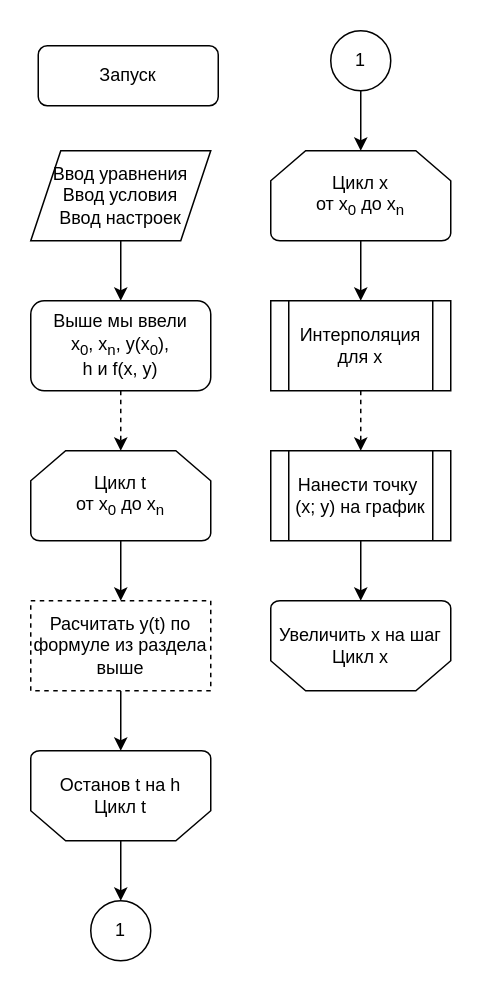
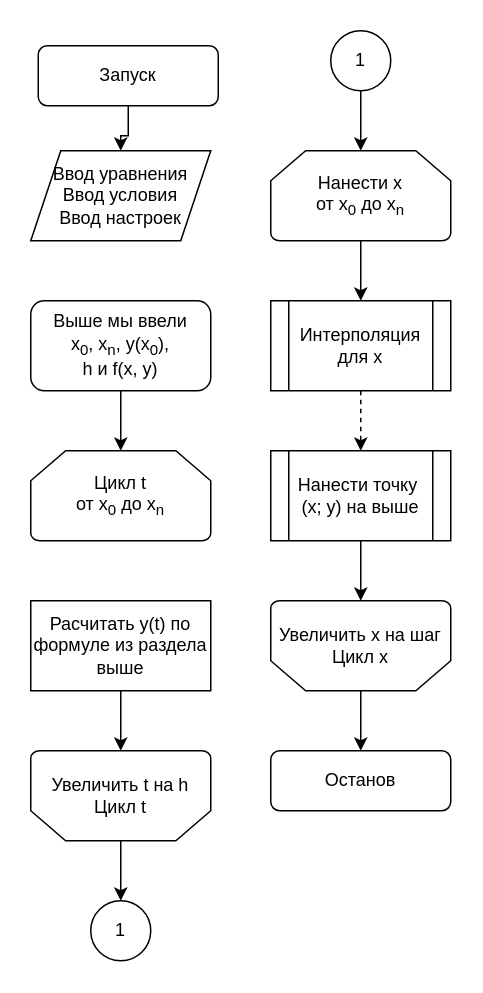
+ <mxCell id="2" value="" style="edgeStyle=orthogonalEdgeStyle;rounded=0;orthogonalLoop=1;jettySize=auto;html=1;" edge="1" parent="1" source="3" target="5"><mxGeometry relative="1" as="geometry" /></mxCell>
- <mxCell id="19" value="Цикл x&lt;br&gt;от x&lt;sub&gt;0&lt;/sub&gt;&amp;nbsp;до x&lt;sub&gt;n&lt;/sub&gt;" style="strokeWidth=1;html=1;shape=mxgraph.flowchart.loop_limit;whiteSpace=wrap;" vertex="1" parent="1"><mxGeometry x="180" y="100" width="120" height="60" as="geometry" /></mxCell>
+ <mxCell id="19" value="Нанести x&lt;br&gt;от x&lt;sub&gt;0&lt;/sub&gt;&amp;nbsp;до x&lt;sub&gt;n&lt;/sub&gt;" style="strokeWidth=1;html=1;shape=mxgraph.flowchart.loop_limit;whiteSpace=wrap;" vertex="1" parent="1"><mxGeometry x="180" y="100" width="120" height="60" as="geometry" /></mxCell>
- <mxCell id="4" value="" style="edgeStyle=orthogonalEdgeStyle;rounded=0;orthogonalLoop=1;jettySize=auto;html=1;" edge="1" parent="1" source="5" target="7"><mxGeometry relative="1" as="geometry" /></mxCell>
- <mxCell id="6" value="" style="edgeStyle=orthogonalEdgeStyle;rounded=0;orthogonalLoop=1;jettySize=auto;html=1;dashed=1;" edge="1" parent="1" source="7" target="9"><mxGeometry relative="1" as="geometry" /></mxCell>
+ <mxCell id="6" value="" style="edgeStyle=orthogonalEdgeStyle;rounded=0;orthogonalLoop=1;jettySize=auto;html=1;" edge="1" parent="1" source="7" target="9"><mxGeometry relative="1" as="geometry" /></mxCell>
- <mxCell id="25" value="Нанести точку&amp;nbsp;&lt;br&gt;(x; y) на график" style="shape=process;whiteSpace=wrap;html=1;backgroundOutline=1;strokeWidth=1;" vertex="1" parent="1"><mxGeometry x="180" y="300" width="120" height="60" as="geometry" /></mxCell>
+ <mxCell id="25" value="Нанести точку&amp;nbsp;&lt;br&gt;(x; y) на выше" style="shape=process;whiteSpace=wrap;html=1;backgroundOutline=1;strokeWidth=1;" vertex="1" parent="1"><mxGeometry x="180" y="300" width="120" height="60" as="geometry" /></mxCell>
- <mxCell id="8" value="" style="edgeStyle=orthogonalEdgeStyle;rounded=0;orthogonalLoop=1;jettySize=auto;html=1;" edge="1" parent="1" source="9" target="13"><mxGeometry relative="1" as="geometry" /></mxCell>
- <mxCell id="13" value="Расчитать y(t) по формуле из раздела выше" style="rounded=0;whiteSpace=wrap;html=1;strokeWidth=1;dashed=1;" vertex="1" parent="1"><mxGeometry x="20" y="400" width="120" height="60" as="geometry" /></mxCell>
+ <mxCell id="13" value="Расчитать y(t) по формуле из раздела выше" style="rounded=0;whiteSpace=wrap;html=1;strokeWidth=1;" vertex="1" parent="1"><mxGeometry x="20" y="400" width="120" height="60" as="geometry" /></mxCell>
+ <mxCell id="20" value="" style="edgeStyle=orthogonalEdgeStyle;rounded=0;orthogonalLoop=1;jettySize=auto;html=1;" edge="1" parent="1" source="21" target="15"><mxGeometry relative="1" as="geometry" /></mxCell>
+ <mxCell id="15" value="Останов" style="rounded=1;whiteSpace=wrap;html=1;" vertex="1" parent="1"><mxGeometry x="180" y="500" width="120" height="40" as="geometry" /></mxCell>
- <mxCell id="11" value="Останов t на h&lt;br&gt;Цикл t" style="strokeWidth=1;html=1;shape=mxgraph.flowchart.loop_limit;whiteSpace=wrap;direction=west;" vertex="1" parent="1"><mxGeometry x="20" y="500" width="120" height="60" as="geometry" /></mxCell>
+ <mxCell id="11" value="Увеличить t на h&lt;br&gt;Цикл t" style="strokeWidth=1;html=1;shape=mxgraph.flowchart.loop_limit;whiteSpace=wrap;direction=west;" vertex="1" parent="1"><mxGeometry x="20" y="500" width="120" height="60" as="geometry" /></mxCell>
